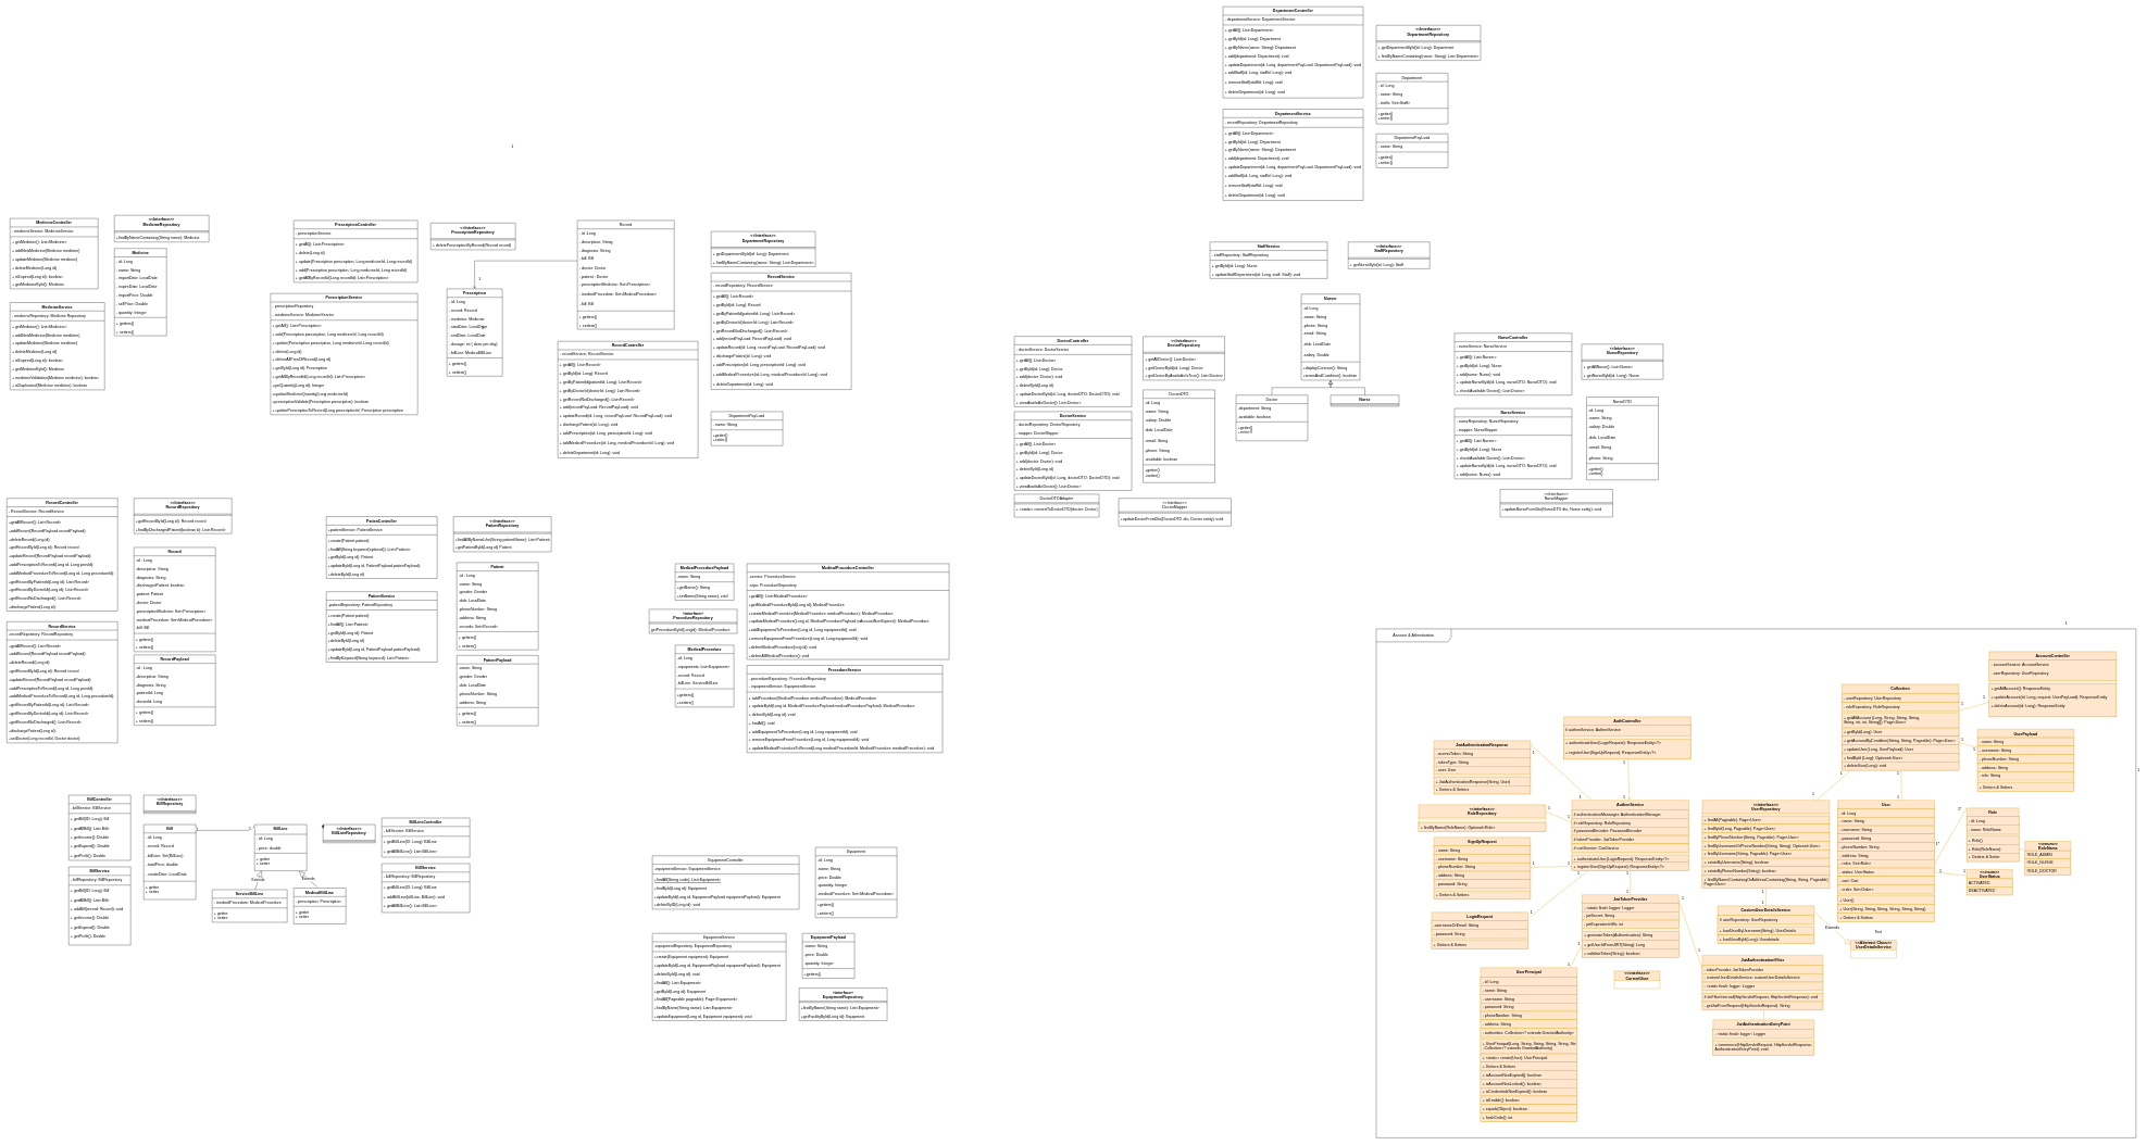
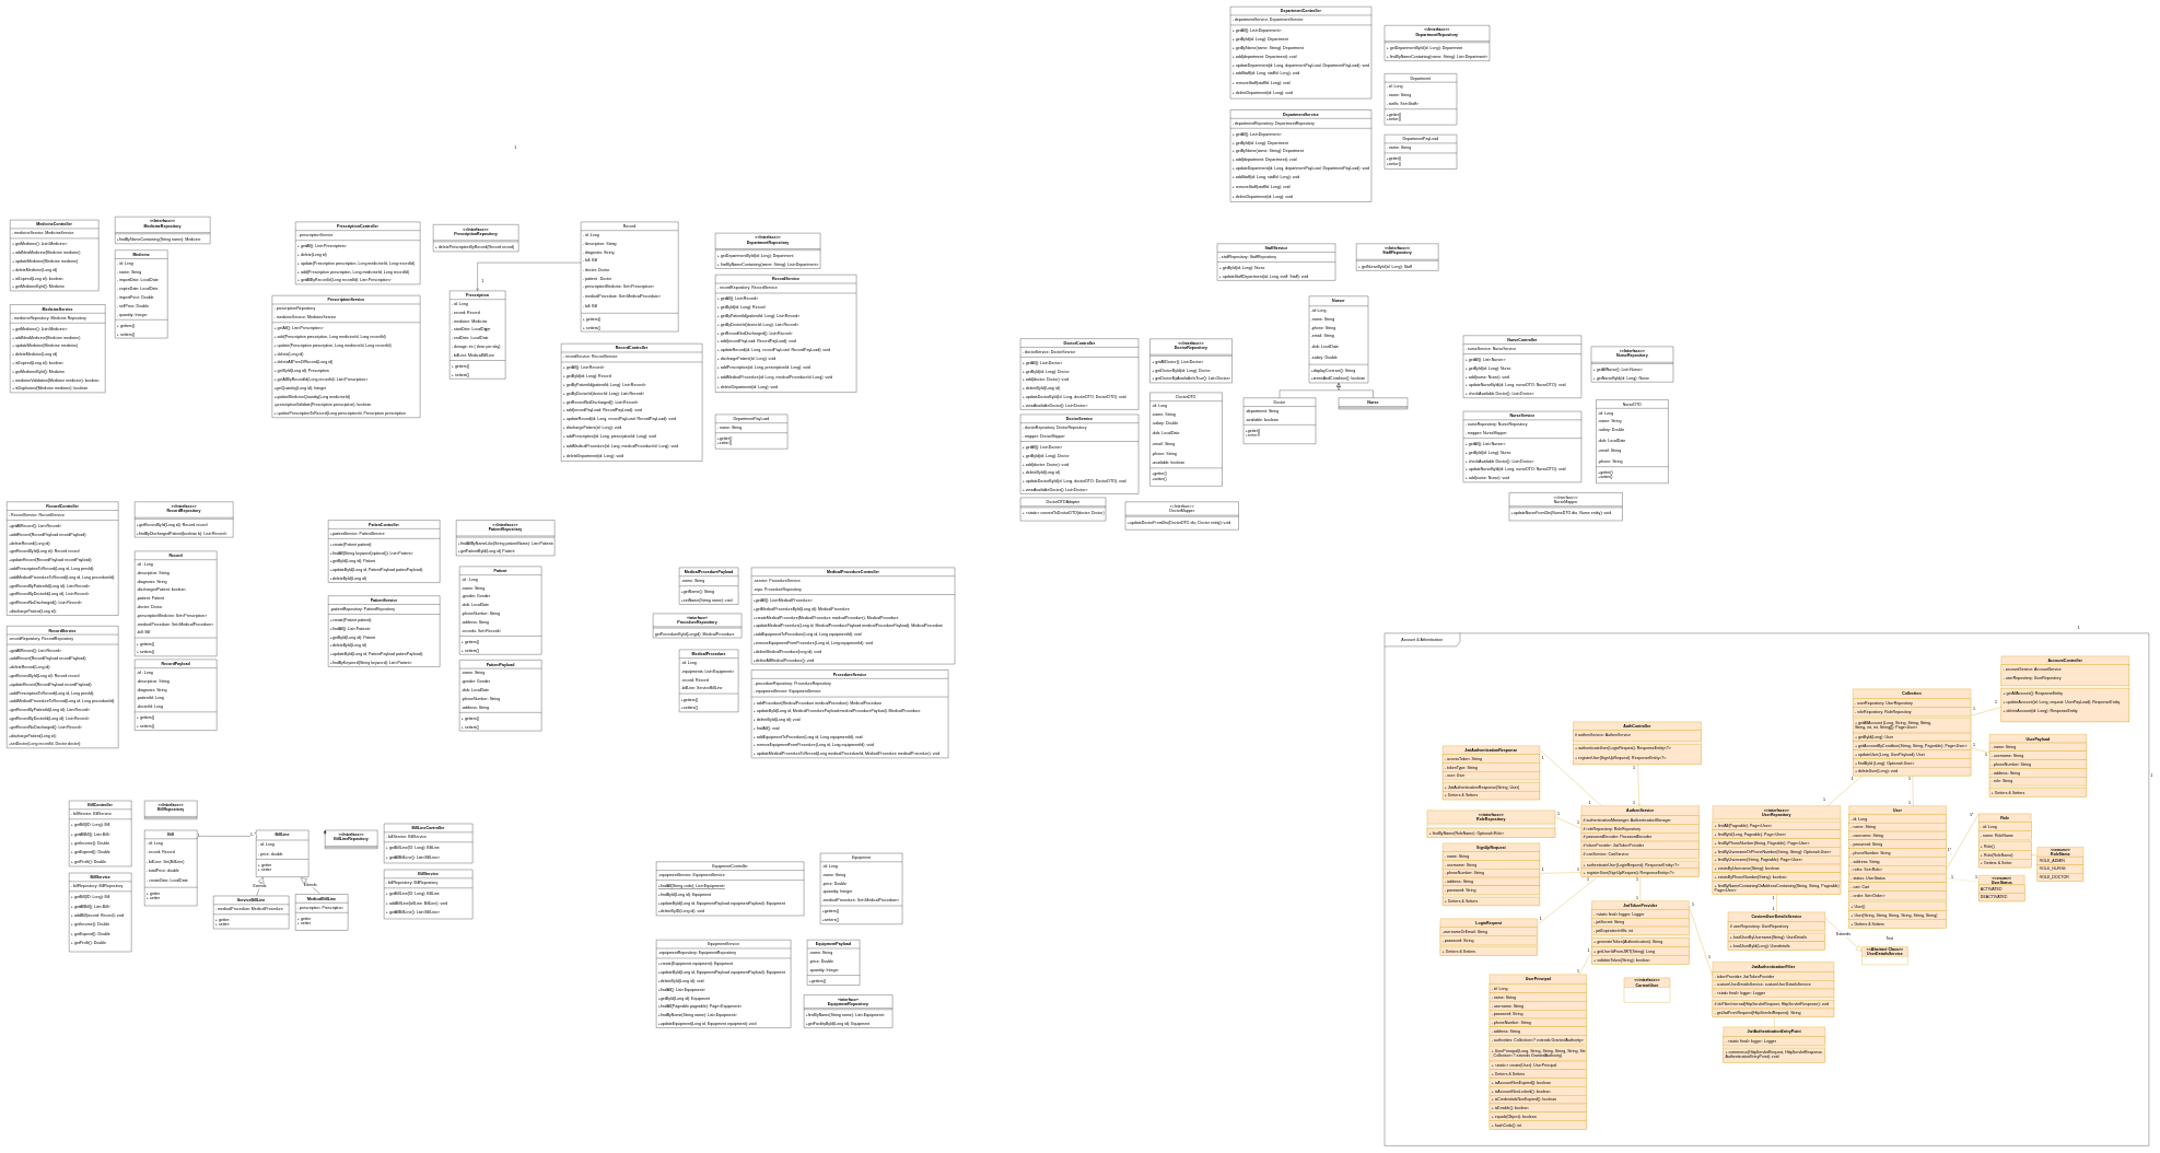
- <mxCell id="450" value="- recordRepository: DepartmentRepository&#10;" style="text;strokeColor=none;fillColor=none;align=left;verticalAlign=top;spacingLeft=4;spacingRight=4;overflow=hidden;rotatable=0;points=[[0,0.5],[1,0.5]];portConstraint=eastwest;" parent="449" vertex="1"><mxGeometry y="26" width="430" height="26" as="geometry" /></mxCell>
+ <mxCell id="450" value="- departmentRepository: DepartmentRepository&#10;" style="text;strokeColor=none;fillColor=none;align=left;verticalAlign=top;spacingLeft=4;spacingRight=4;overflow=hidden;rotatable=0;points=[[0,0.5],[1,0.5]];portConstraint=eastwest;" parent="449" vertex="1"><mxGeometry y="26" width="430" height="26" as="geometry" /></mxCell>
- <mxCell id="611" value="+updateMedicalProcedure(Long id, MedicalProcedurePayload isAccountNonExpired): MedicalProcedure" style="text;strokeColor=none;fillColor=none;align=left;verticalAlign=top;spacingLeft=4;spacingRight=4;overflow=hidden;rotatable=0;points=[[0,0.5],[1,0.5]];portConstraint=eastwest;" vertex="1" parent="604"><mxGeometry y="164" width="620" height="26" as="geometry" /></mxCell>
+ <mxCell id="611" value="+updateMedicalProcedure(Long id, MedicalProcedurePayload medicalProcedurePayload): MedicalProcedure" style="text;strokeColor=none;fillColor=none;align=left;verticalAlign=top;spacingLeft=4;spacingRight=4;overflow=hidden;rotatable=0;points=[[0,0.5],[1,0.5]];portConstraint=eastwest;" vertex="1" parent="604"><mxGeometry y="164" width="620" height="26" as="geometry" /></mxCell>
- <mxCell id="300" value="" style="endArrow=none;html=1;rounded=0;exitX=1;exitY=0.5;exitDx=0;exitDy=0;entryX=0;entryY=0.25;entryDx=0;entryDy=0;fillColor=#ffe6cc;strokeColor=#d79b00;fontSize=12;" parent="1" source="160" target="287" edge="1"><mxGeometry relative="1" as="geometry"><mxPoint x="5610" y="2755.46" as="sourcePoint" /><mxPoint x="5770" y="2755.46" as="targetPoint" /></mxGeometry></mxCell>
+ <mxCell id="300" value="" style="endArrow=none;html=1;rounded=0;exitX=1;exitY=0.5;exitDx=0;exitDy=0;entryX=0;entryY=0.25;entryDx=0;entryDy=0;fillColor=#ffe6cc;strokeColor=#d79b00;fontSize=12;dashed=1;" parent="1" source="160" target="287" edge="1"><mxGeometry relative="1" as="geometry"><mxPoint x="5610" y="2755.46" as="sourcePoint" /><mxPoint x="5770" y="2755.46" as="targetPoint" /></mxGeometry></mxCell>
- <mxCell id="241" value="&lt;div style=&quot;font-size: 12px;&quot;&gt;&amp;lt;&amp;lt;interface&amp;gt;&amp;gt;&lt;br style=&quot;font-size: 12px;&quot;&gt;&lt;/div&gt;&lt;div style=&quot;font-size: 12px;&quot;&gt;CurrentUser&lt;/div&gt;" style="swimlane;fontStyle=1;align=center;verticalAlign=middle;childLayout=stackLayout;horizontal=1;startSize=29;horizontalStack=0;resizeParent=1;resizeParentMax=0;resizeLast=0;collapsible=0;marginBottom=0;html=1;fillColor=#ffe6cc;strokeColor=#d79b00;fontSize=12;" parent="1" vertex="1"><mxGeometry x="4950" y="2979.46" width="140" height="54" as="geometry" /></mxCell>
+ <mxCell id="241" value="&lt;div style=&quot;font-size: 12px;&quot;&gt;&amp;lt;&amp;lt;interface&amp;gt;&amp;gt;&lt;br style=&quot;font-size: 12px;&quot;&gt;&lt;/div&gt;&lt;div style=&quot;font-size: 12px;&quot;&gt;CurrentUser&lt;/div&gt;" style="swimlane;fontStyle=1;align=center;verticalAlign=middle;childLayout=stackLayout;horizontal=1;startSize=29;horizontalStack=0;resizeParent=1;resizeParentMax=0;resizeLast=0;collapsible=0;marginBottom=0;html=1;fillColor=#ffe6cc;strokeColor=#d79b00;fontSize=12;" parent="1" vertex="1"><mxGeometry x="4950" y="2979.46" width="140" height="75" as="geometry" /></mxCell>
